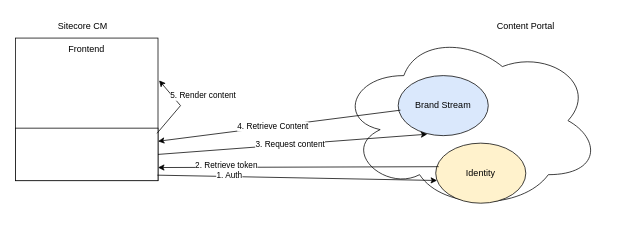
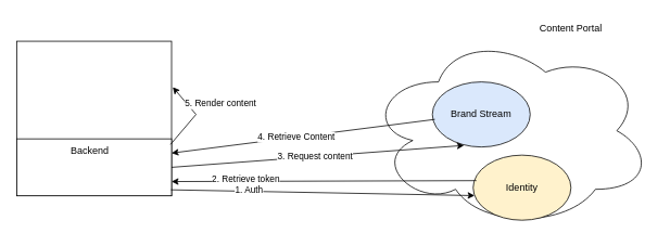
- <mxCell id="5" value="Sitecore CM" style="text;html=1;align=center;verticalAlign=middle;whiteSpace=wrap;rounded=0;" vertex="1" parent="1"><mxGeometry x="65" y="20" width="90" height="30" as="geometry" /></mxCell>
- <mxCell id="9" value="Frontend" style="text;html=1;align=center;verticalAlign=middle;whiteSpace=wrap;rounded=0;" vertex="1" parent="1"><mxGeometry x="85" y="50" width="60" height="30" as="geometry" /></mxCell>
+ <mxCell id="8" value="Backend" style="text;html=1;align=center;verticalAlign=middle;whiteSpace=wrap;rounded=0;" vertex="1" parent="1"><mxGeometry x="80" y="170" width="60" height="30" as="geometry" /></mxCell>
